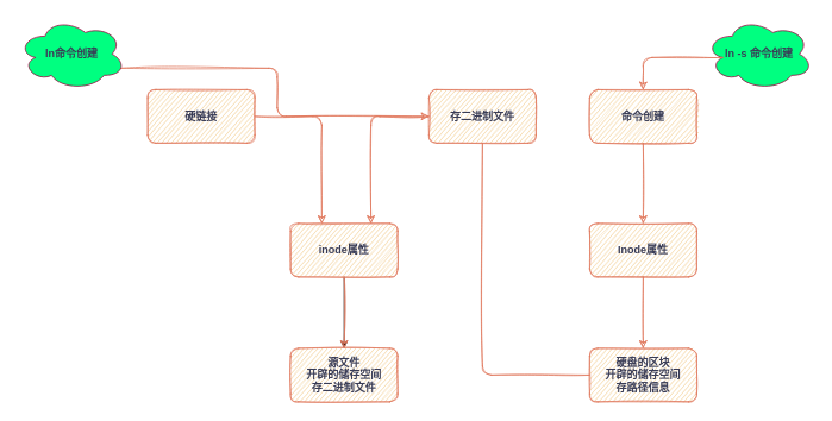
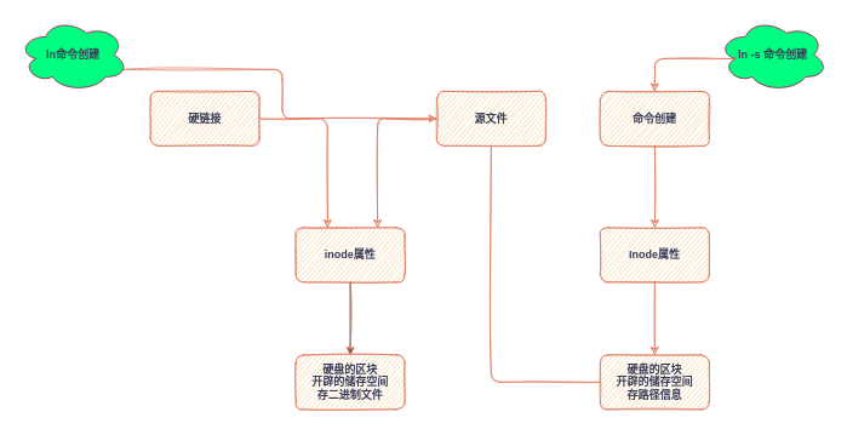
- <mxCell id="8" value="存二进制文件" style="whiteSpace=wrap;html=1;fillColor=#F2CC8F;strokeColor=#E07A5F;fontColor=#393C56;sketch=1;rounded=1;fontStyle=1" vertex="1" parent="1"><mxGeometry x="480" y="100" width="120" height="60" as="geometry" /></mxCell>
+ <mxCell id="8" value="源文件" style="whiteSpace=wrap;html=1;fillColor=#F2CC8F;strokeColor=#E07A5F;fontColor=#393C56;sketch=1;rounded=1;fontStyle=1" vertex="1" parent="1"><mxGeometry x="480" y="100" width="120" height="60" as="geometry" /></mxCell>
- <mxCell id="7" value="源文件&lt;br&gt;开辟的储存空间&lt;br&gt;存二进制文件" style="whiteSpace=wrap;html=1;fillColor=#F2CC8F;strokeColor=#E07A5F;fontColor=#393C56;sketch=1;rounded=1;fontStyle=1" vertex="1" parent="1"><mxGeometry x="325" y="390" width="120" height="60" as="geometry" /></mxCell>
+ <mxCell id="7" value="硬盘的区块&lt;br&gt;开辟的储存空间&lt;br&gt;存二进制文件" style="whiteSpace=wrap;html=1;fillColor=#F2CC8F;strokeColor=#E07A5F;fontColor=#393C56;sketch=1;rounded=1;fontStyle=1" vertex="1" parent="1"><mxGeometry x="325" y="390" width="120" height="60" as="geometry" /></mxCell>
